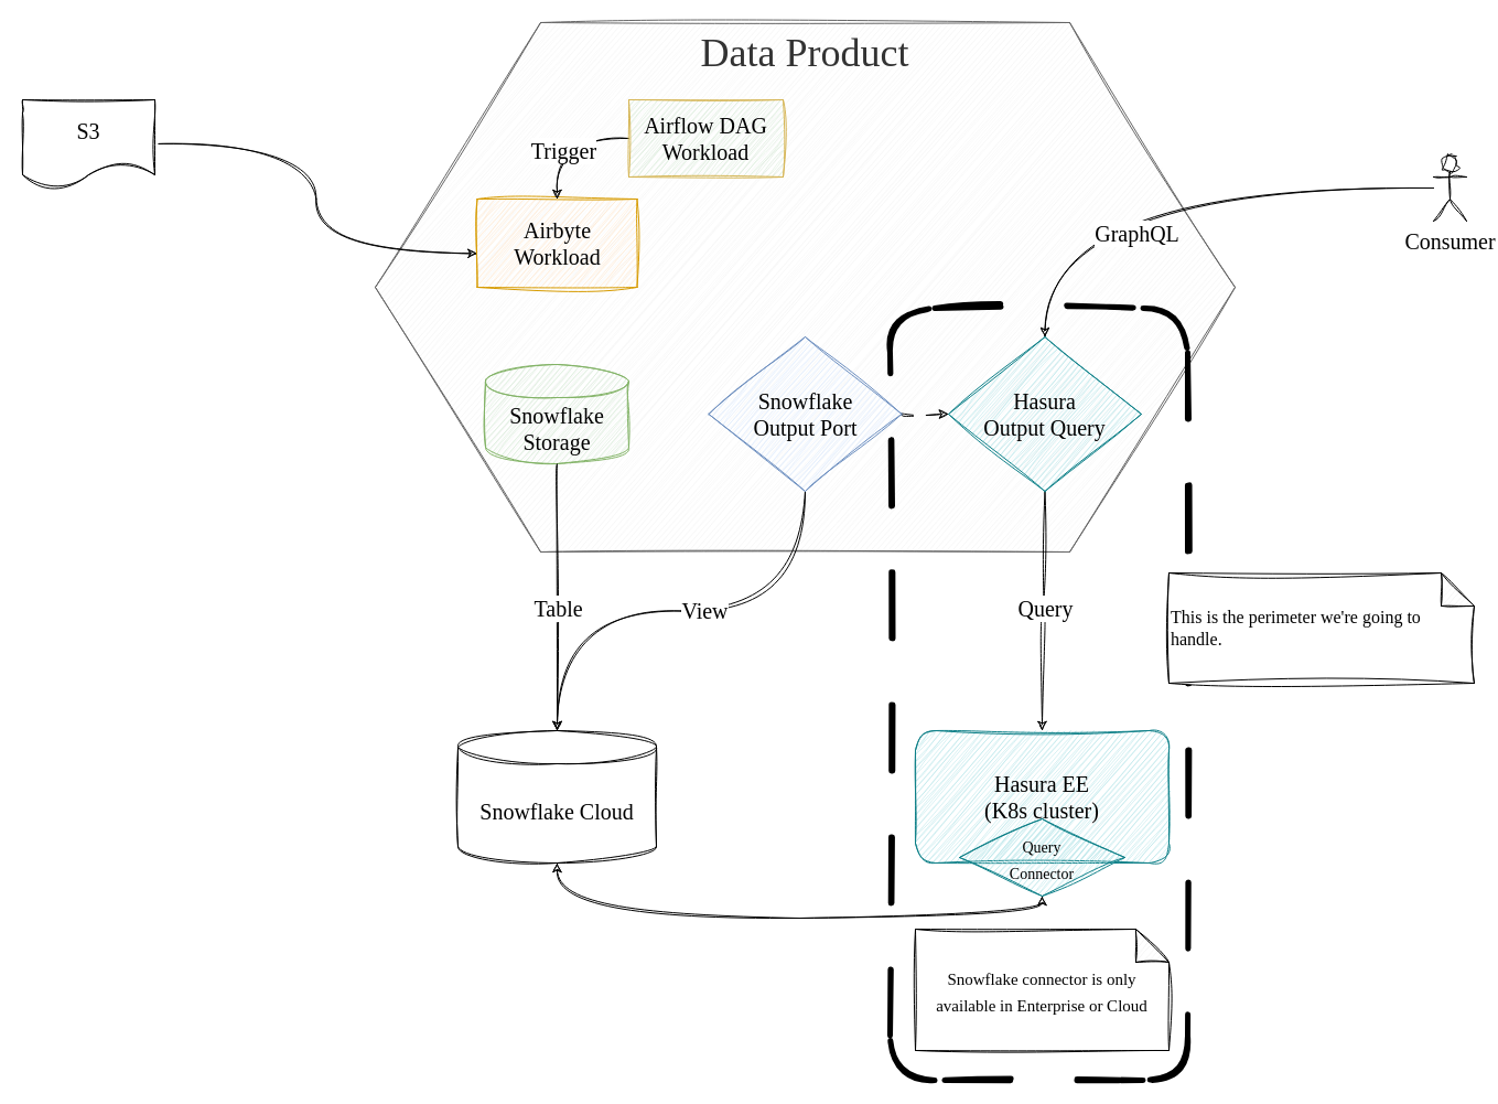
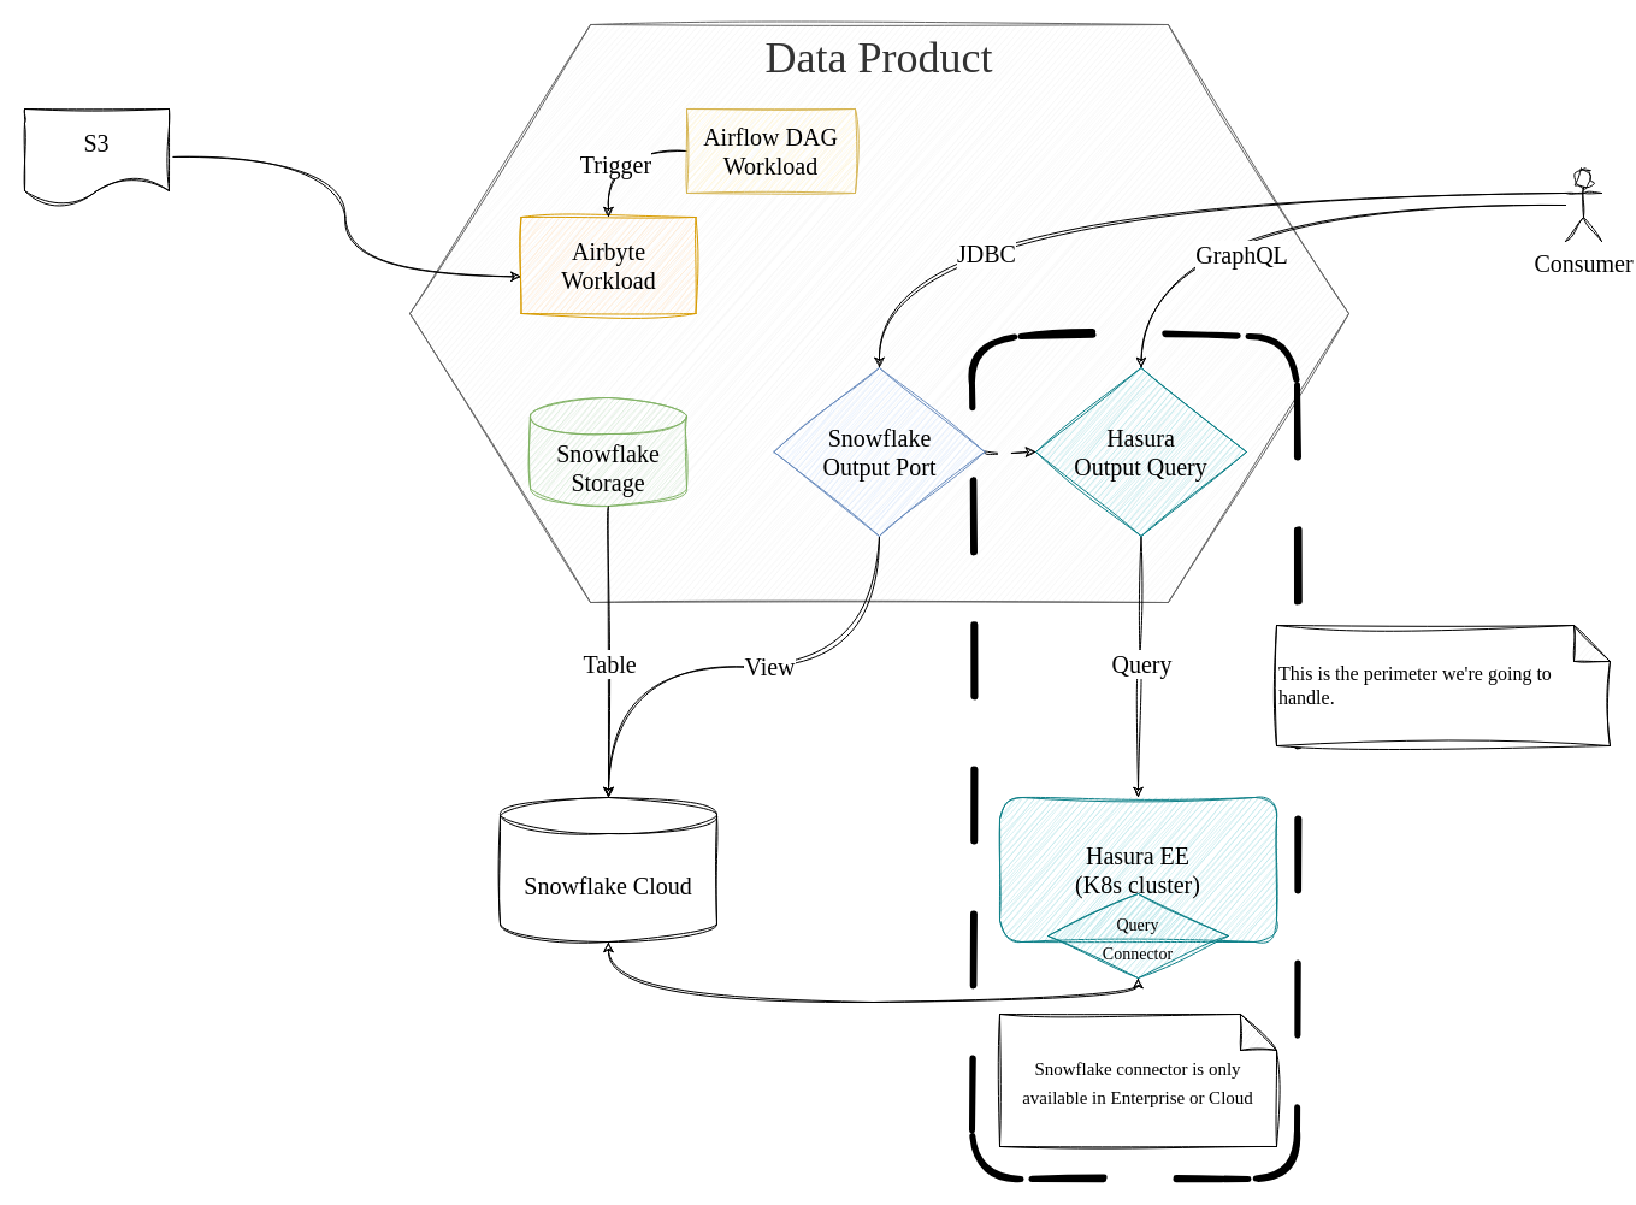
- <mxCell id="17" value="Airflow DAG&lt;br&gt;Workload" style="rounded=0;whiteSpace=wrap;html=1;hachureGap=4;fontFamily=Nunito;fontSize=20;fillColor=#d5e8d4;strokeColor=#d6b656;sketch=1;curveFitting=1;jiggle=2;fontSource=https%3A%2F%2Ffonts.googleapis.com%2Fcss%3Ffamily%3DNunito;" parent="1" vertex="1"><mxGeometry x="570" y="90" width="140" height="70" as="geometry" /></mxCell>
+ <mxCell id="17" value="Airflow DAG&lt;br&gt;Workload" style="rounded=0;whiteSpace=wrap;html=1;hachureGap=4;fontFamily=Nunito;fontSize=20;fillColor=#fff2cc;strokeColor=#d6b656;sketch=1;curveFitting=1;jiggle=2;fontSource=https%3A%2F%2Ffonts.googleapis.com%2Fcss%3Ffamily%3DNunito;" parent="1" vertex="1"><mxGeometry x="570" y="90" width="140" height="70" as="geometry" /></mxCell>
+ <mxCell id="10" style="edgeStyle=orthogonalEdgeStyle;rounded=0;hachureGap=4;orthogonalLoop=1;jettySize=auto;html=1;exitX=0;exitY=0.333;exitDx=0;exitDy=0;exitPerimeter=0;fontFamily=Nunito;fontSize=16;curved=1;movable=1;resizable=1;rotatable=1;deletable=1;editable=1;locked=0;connectable=1;sketch=1;curveFitting=1;jiggle=2;fontSource=https%3A%2F%2Ffonts.googleapis.com%2Fcss%3Ffamily%3DNunito;" parent="1" source="12" target="30" edge="1"><mxGeometry relative="1" as="geometry" /></mxCell>
+ <mxCell id="11" value="JDBC" style="edgeLabel;html=1;align=center;verticalAlign=middle;resizable=0;points=[];fontSize=20;fontFamily=Nunito;fontSource=https%3A%2F%2Ffonts.googleapis.com%2Fcss%3Ffamily%3DNunito;" parent="10" vertex="1" connectable="0"><mxGeometry x="-0.263" y="2" relative="1" as="geometry"><mxPoint x="-219" y="48" as="offset" /></mxGeometry></mxCell>
